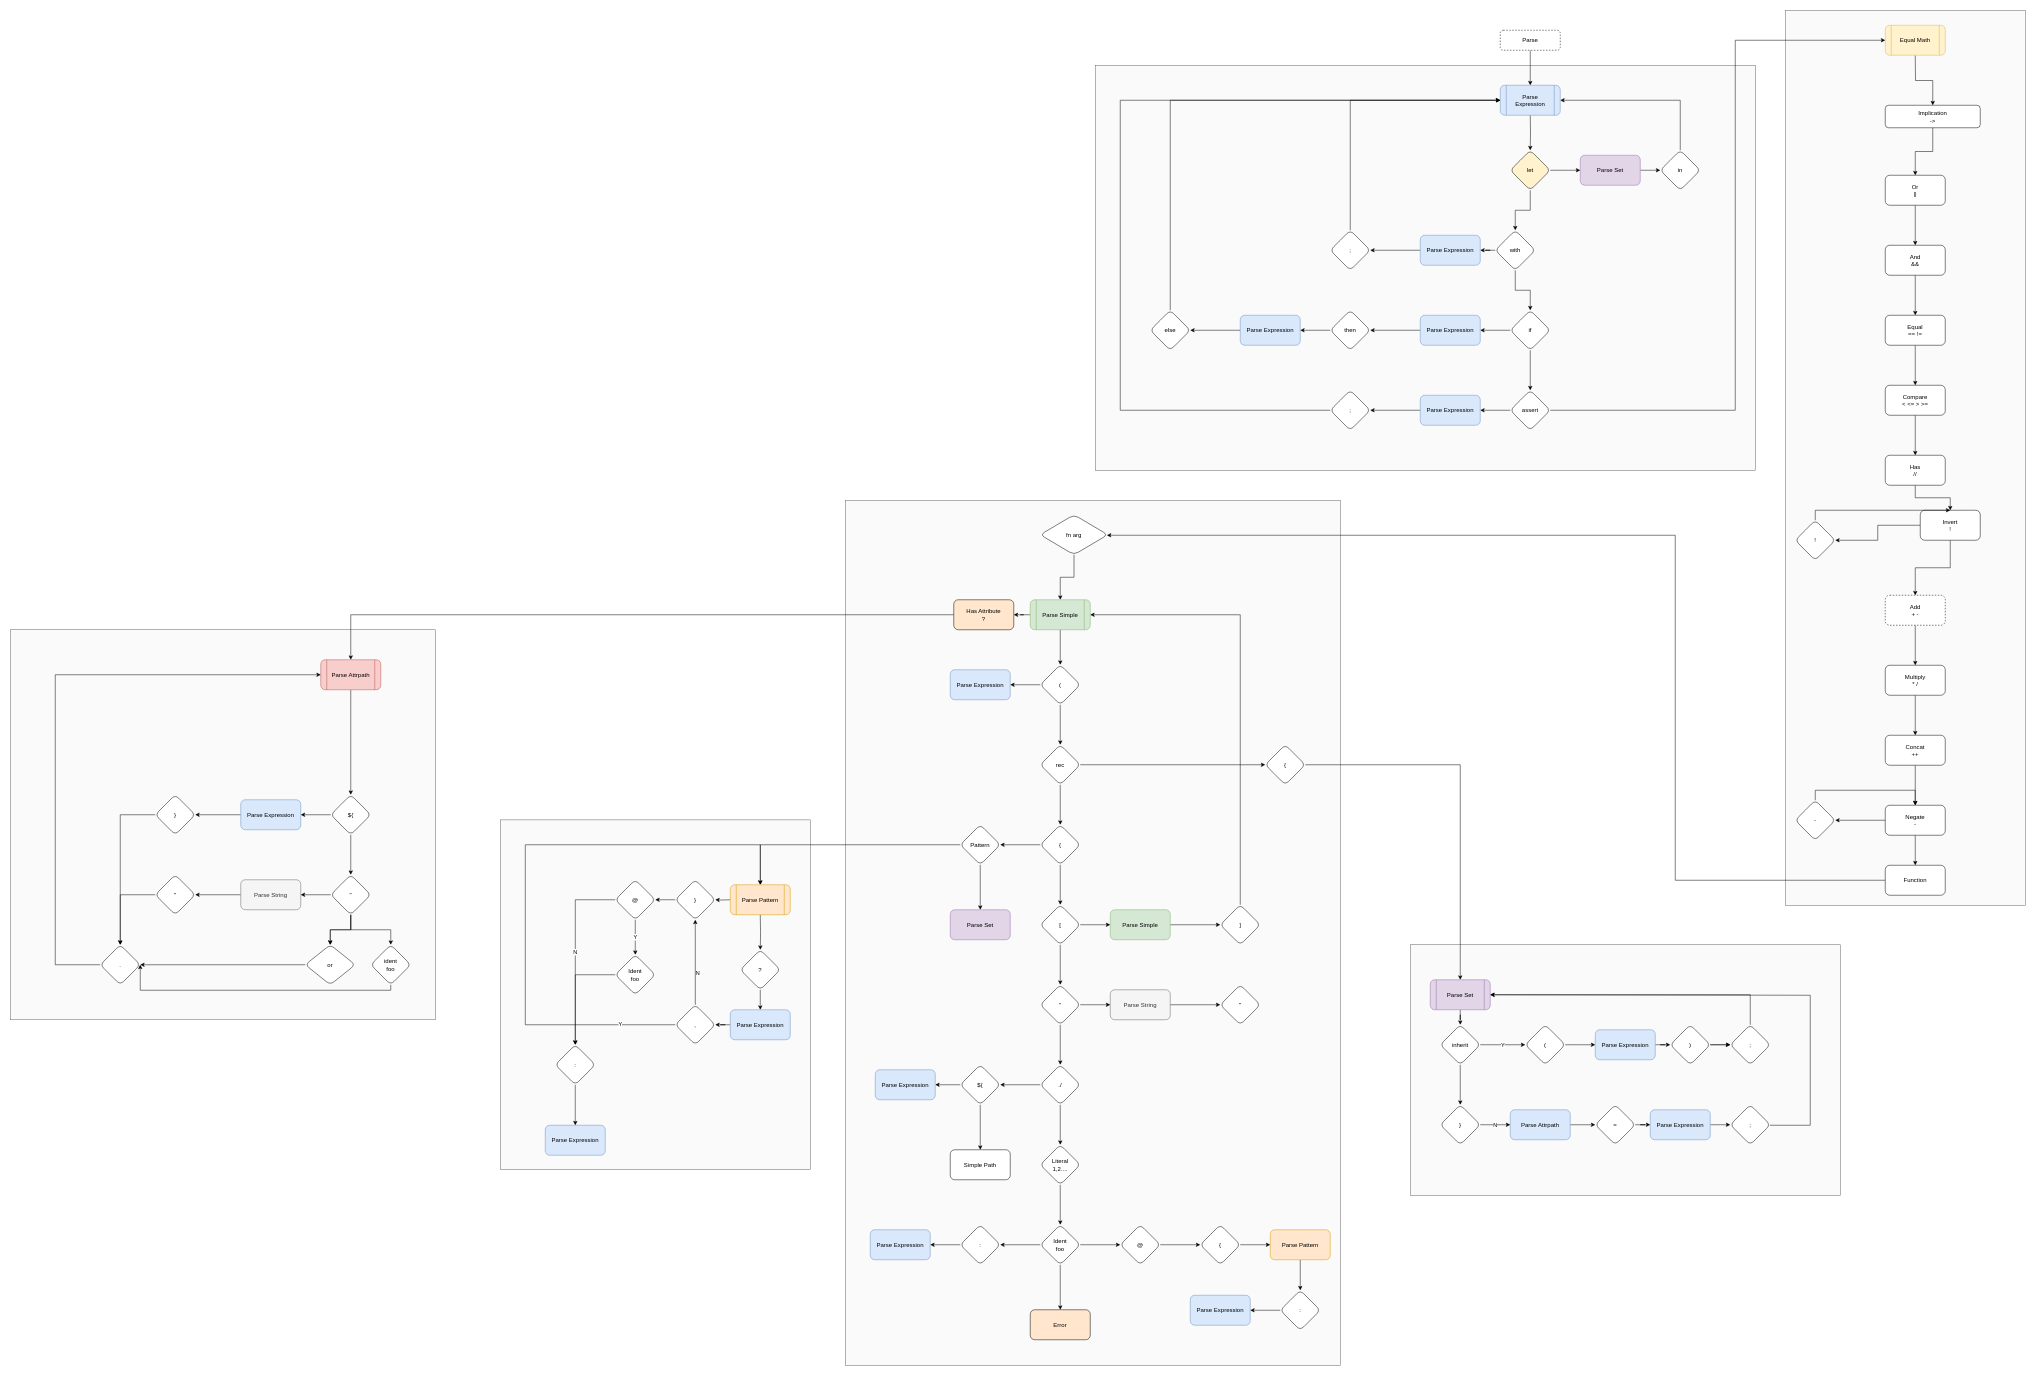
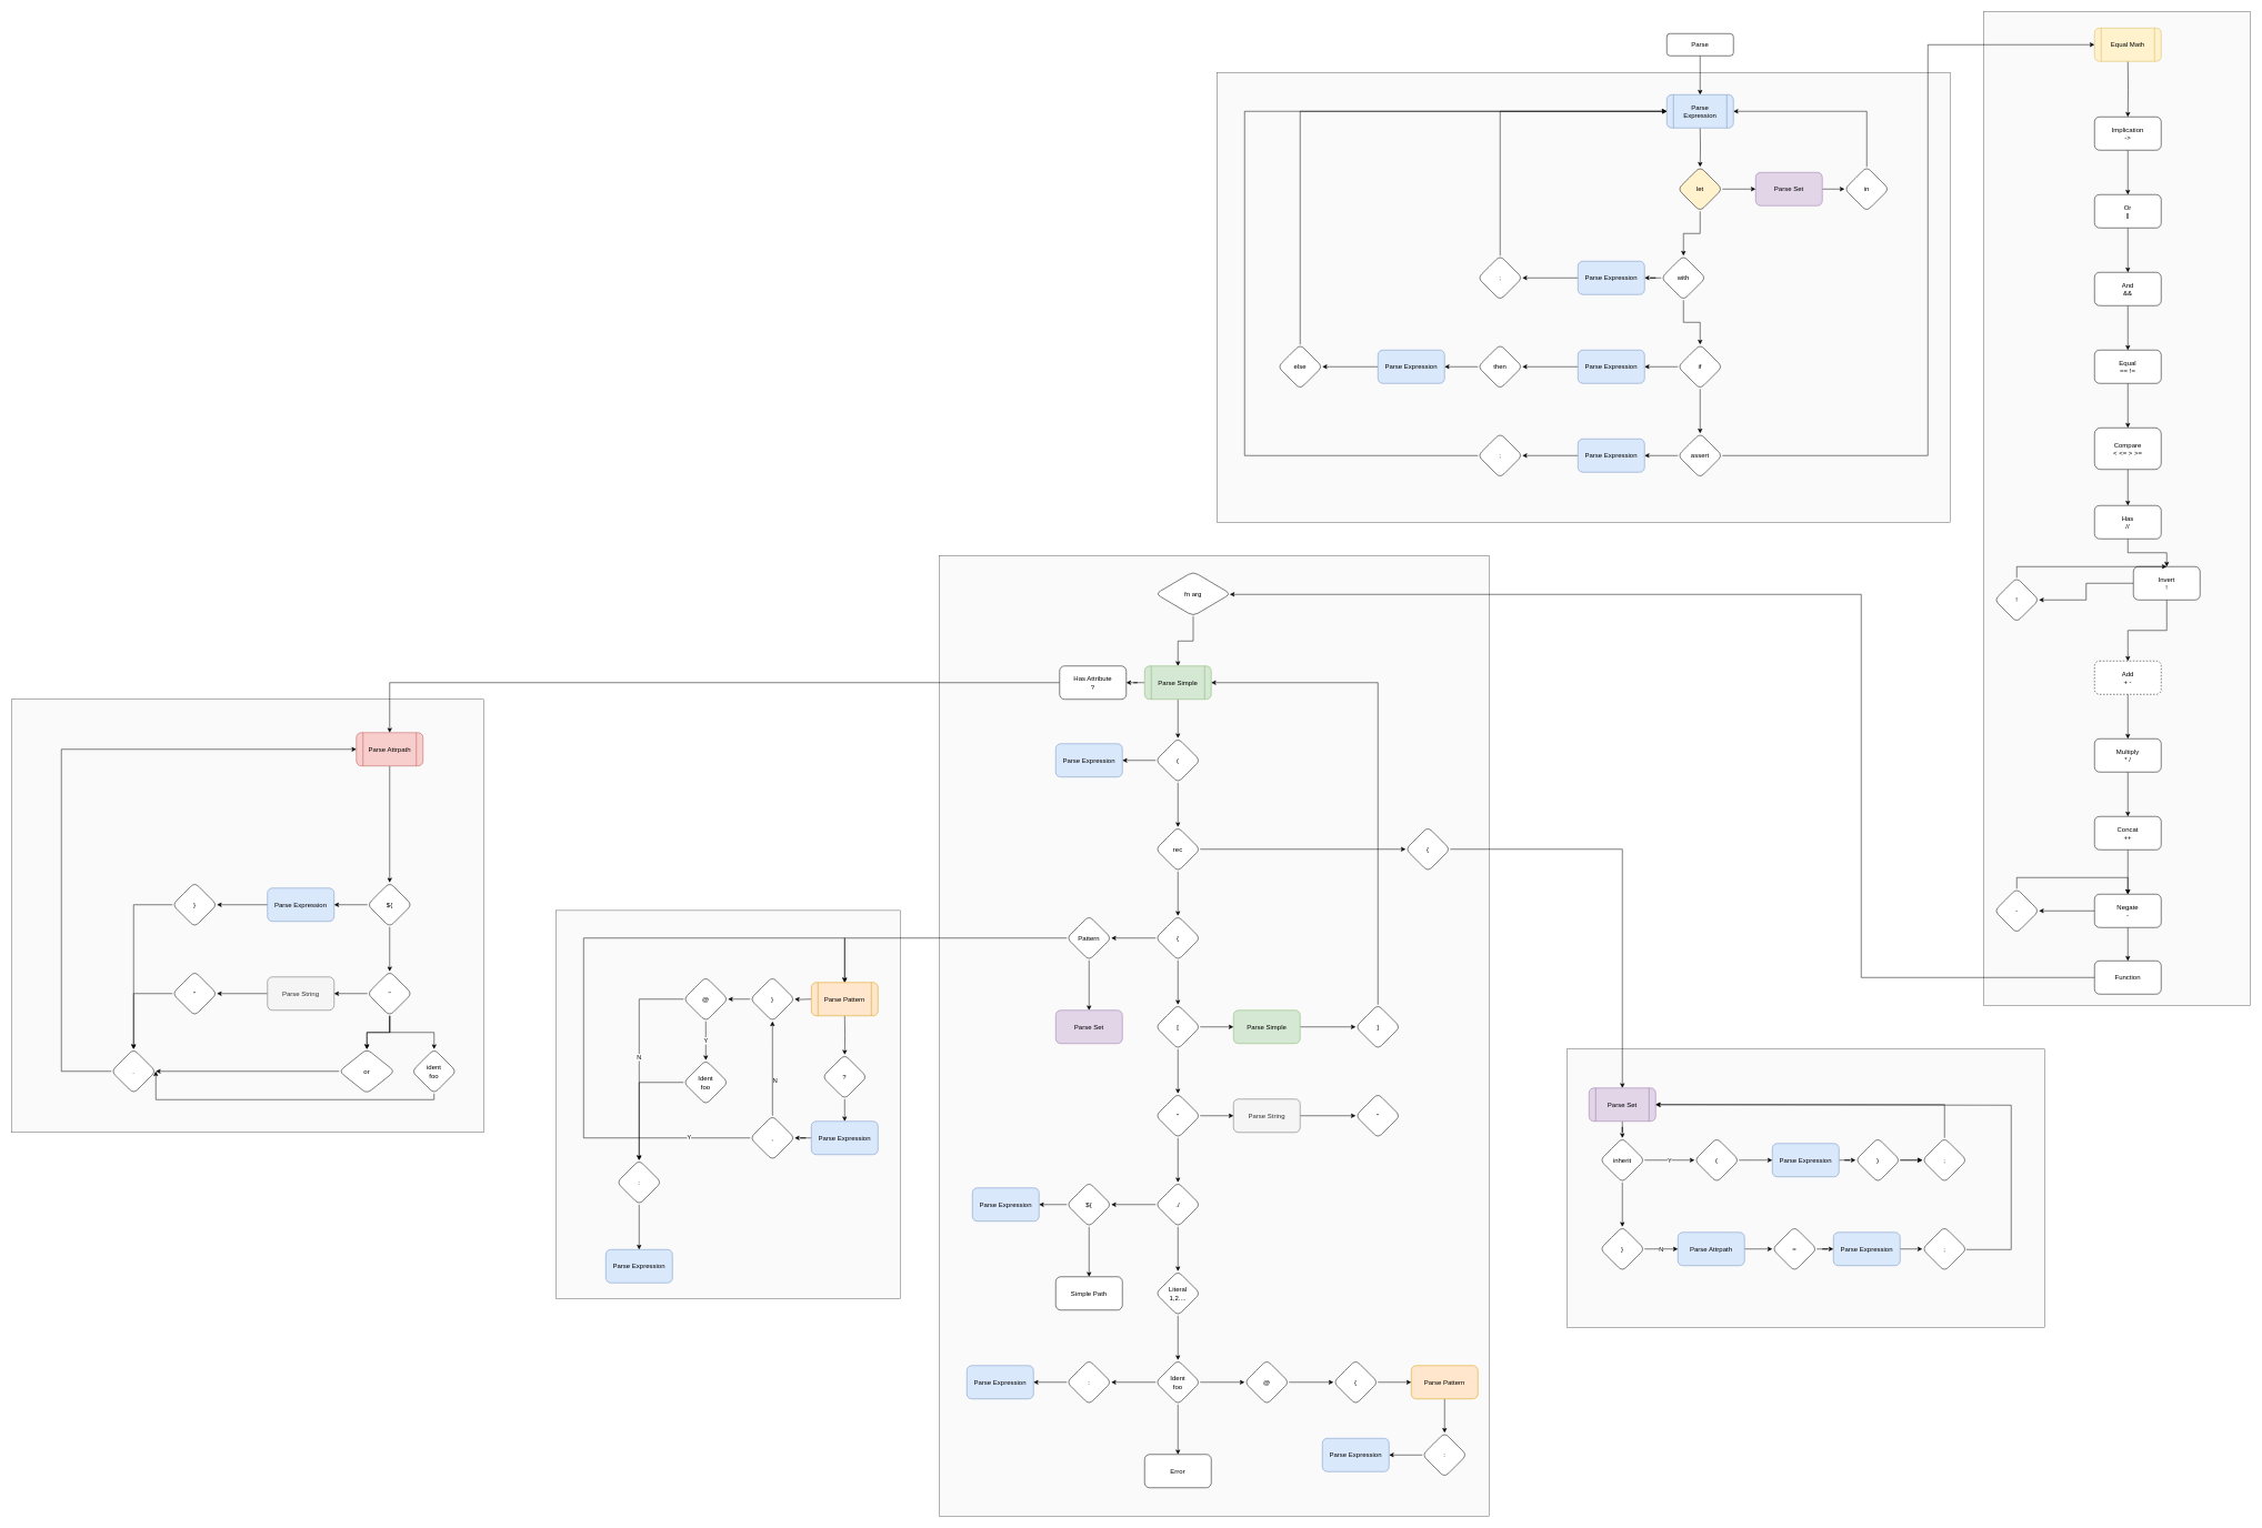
- <mxCell id="9" value="Parse" style="rounded=1;whiteSpace=wrap;html=1;fontSize=12;glass=0;strokeWidth=1;shadow=0;dashed=1;" vertex="1" parent="1"><mxGeometry x="3000" y="60" width="120" height="40" as="geometry" /></mxCell>
+ <mxCell id="9" value="Parse" style="rounded=1;whiteSpace=wrap;html=1;fontSize=12;glass=0;strokeWidth=1;shadow=0;" vertex="1" parent="1"><mxGeometry x="3000" y="60" width="120" height="40" as="geometry" /></mxCell>
- <mxCell id="45" value="Implication&lt;br&gt;-&amp;gt;" style="whiteSpace=wrap;html=1;rounded=1;glass=0;strokeWidth=1;shadow=0;" vertex="1" parent="1"><mxGeometry x="3770" y="210" width="190" height="45" as="geometry" /></mxCell>
+ <mxCell id="45" value="Implication&lt;br&gt;-&amp;gt;" style="whiteSpace=wrap;html=1;rounded=1;glass=0;strokeWidth=1;shadow=0;" vertex="1" parent="1"><mxGeometry x="3770" y="210" width="120" height="60" as="geometry" /></mxCell>
- <mxCell id="54" value="&lt;div&gt;Compare&lt;/div&gt;&lt;div&gt;&amp;lt; &amp;lt;= &amp;gt; &amp;gt;=&lt;br&gt;&lt;/div&gt;" style="whiteSpace=wrap;html=1;rounded=1;glass=0;strokeWidth=1;shadow=0;" vertex="1" parent="1"><mxGeometry x="3770" y="770" width="120" height="60" as="geometry" /></mxCell>
+ <mxCell id="54" value="&lt;div&gt;Compare&lt;/div&gt;&lt;div&gt;&amp;lt; &amp;lt;= &amp;gt; &amp;gt;=&lt;br&gt;&lt;/div&gt;" style="whiteSpace=wrap;html=1;rounded=1;glass=0;strokeWidth=1;shadow=0;" vertex="1" parent="1"><mxGeometry x="3770" y="770" width="120" height="75" as="geometry" /></mxCell>
- <mxCell id="69" value="Has Attribute&lt;br&gt;?" style="whiteSpace=wrap;html=1;rounded=1;glass=0;strokeWidth=1;shadow=0;fillColor=#ffe6cc;" vertex="1" parent="1"><mxGeometry x="1907" y="1199" width="120" height="60" as="geometry" /></mxCell>
+ <mxCell id="69" value="Has Attribute&lt;br&gt;?" style="whiteSpace=wrap;html=1;rounded=1;glass=0;strokeWidth=1;shadow=0;" vertex="1" parent="1"><mxGeometry x="1907" y="1199" width="120" height="60" as="geometry" /></mxCell>
- <mxCell id="139" value="Error" style="whiteSpace=wrap;html=1;rounded=1;glass=0;strokeWidth=1;shadow=0;fillColor=#ffe6cc;" vertex="1" parent="1"><mxGeometry x="2060" y="2619" width="120" height="60" as="geometry" /></mxCell>
+ <mxCell id="139" value="Error" style="whiteSpace=wrap;html=1;rounded=1;glass=0;strokeWidth=1;shadow=0;" vertex="1" parent="1"><mxGeometry x="2060" y="2619" width="120" height="60" as="geometry" /></mxCell>
